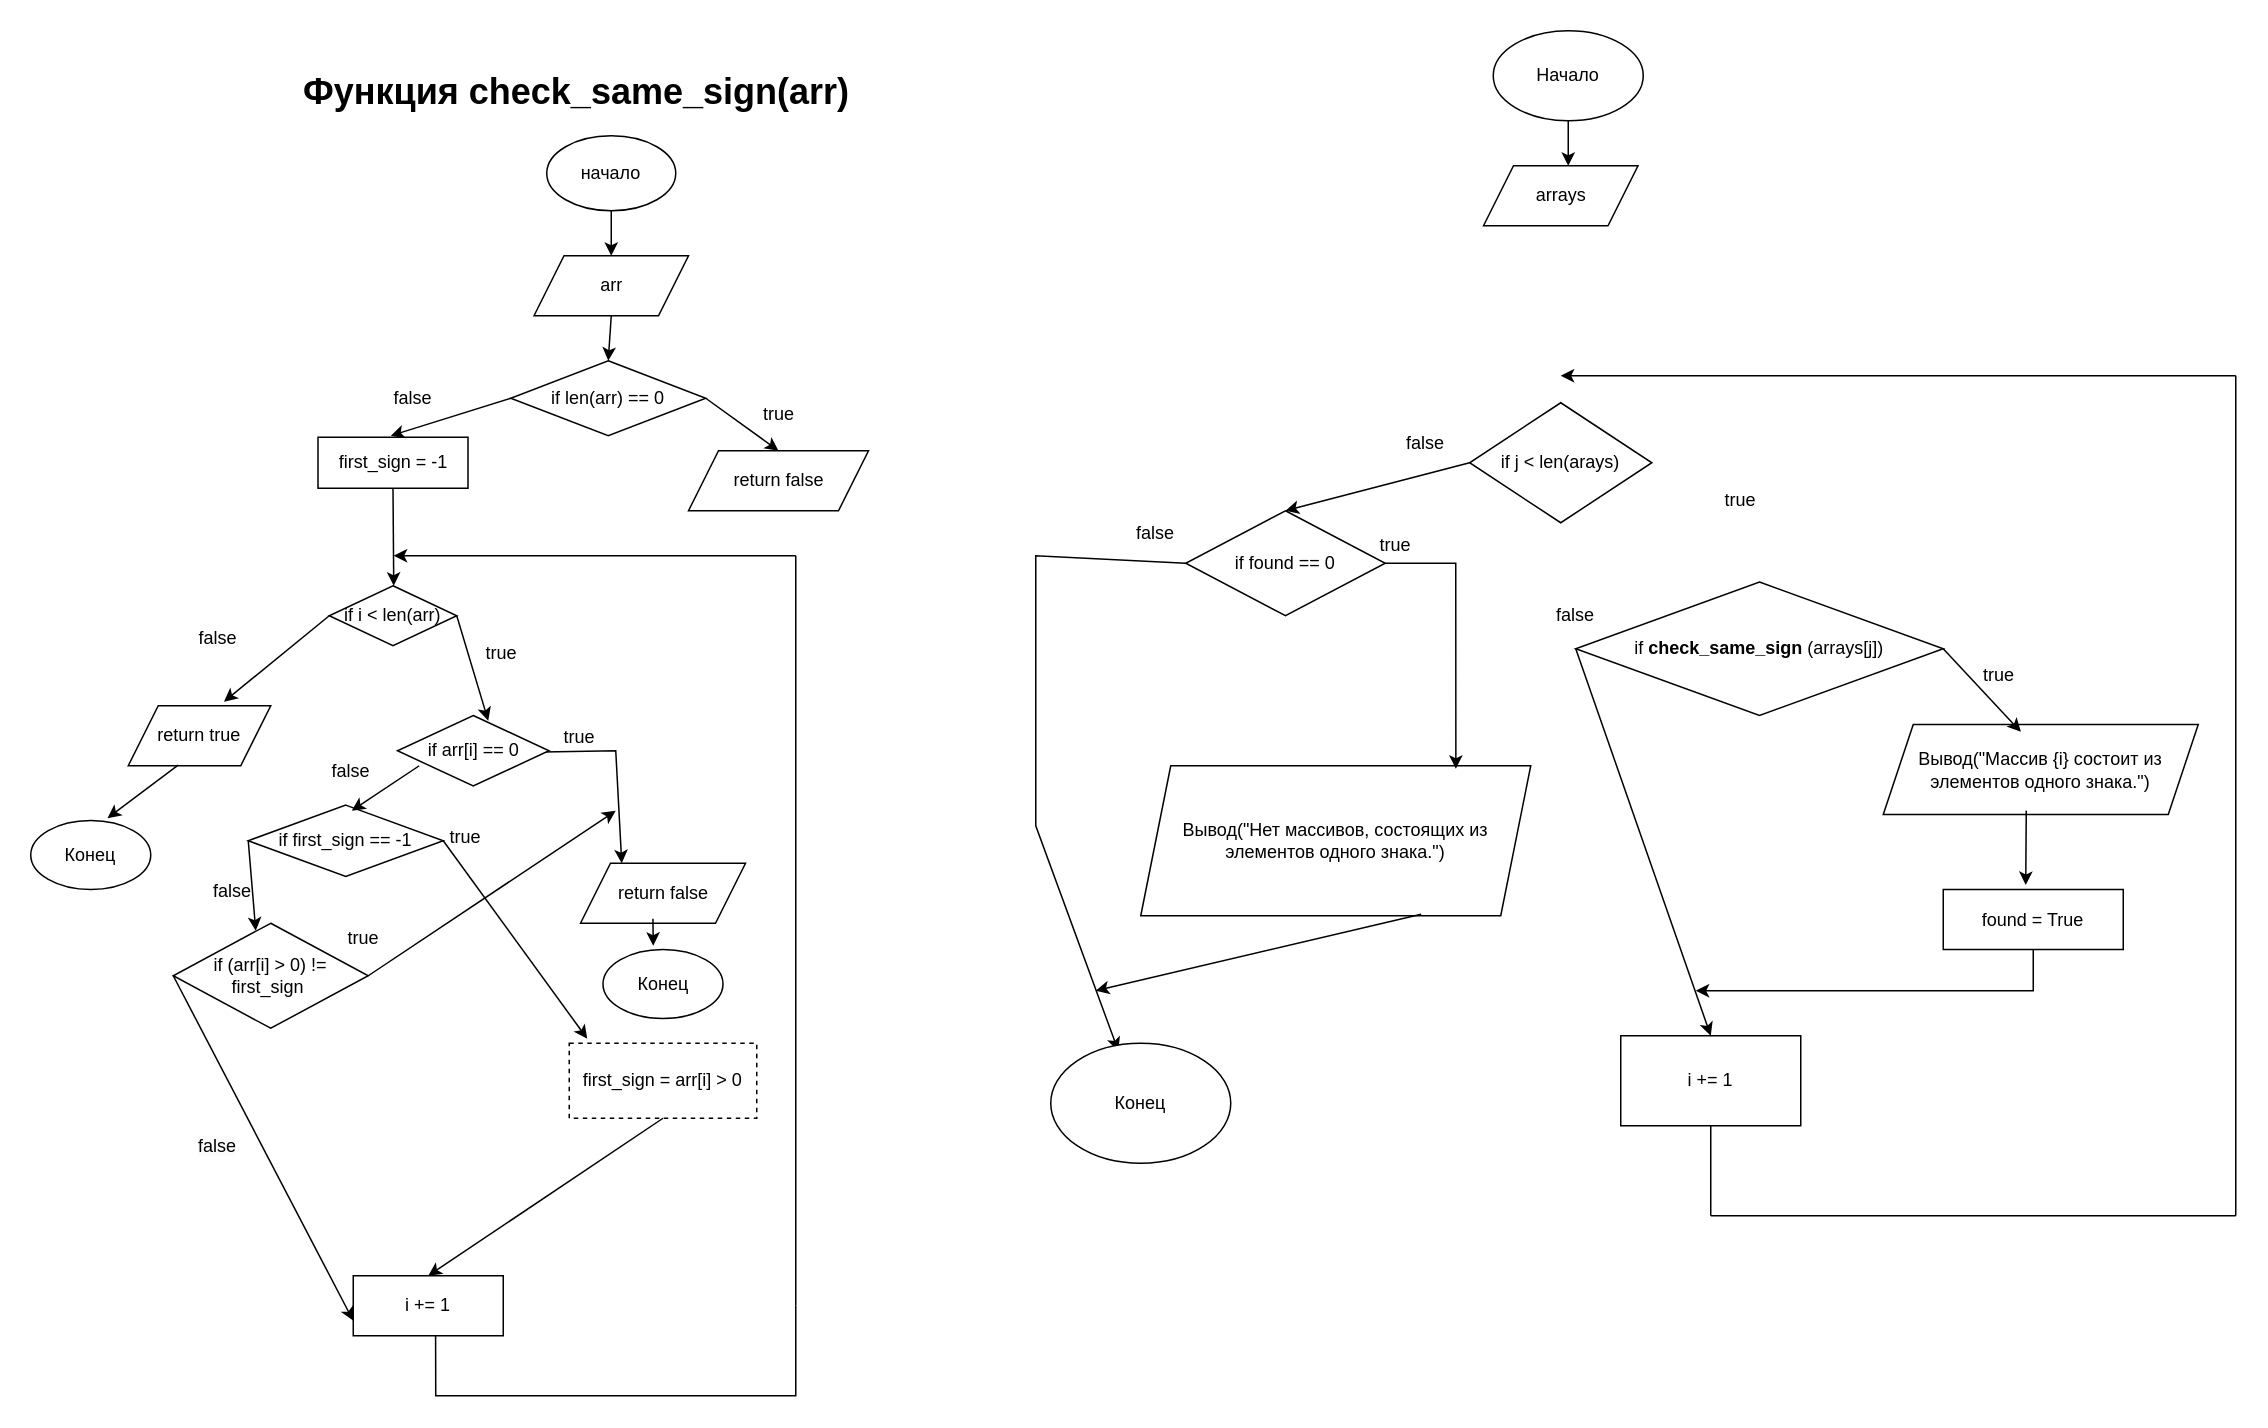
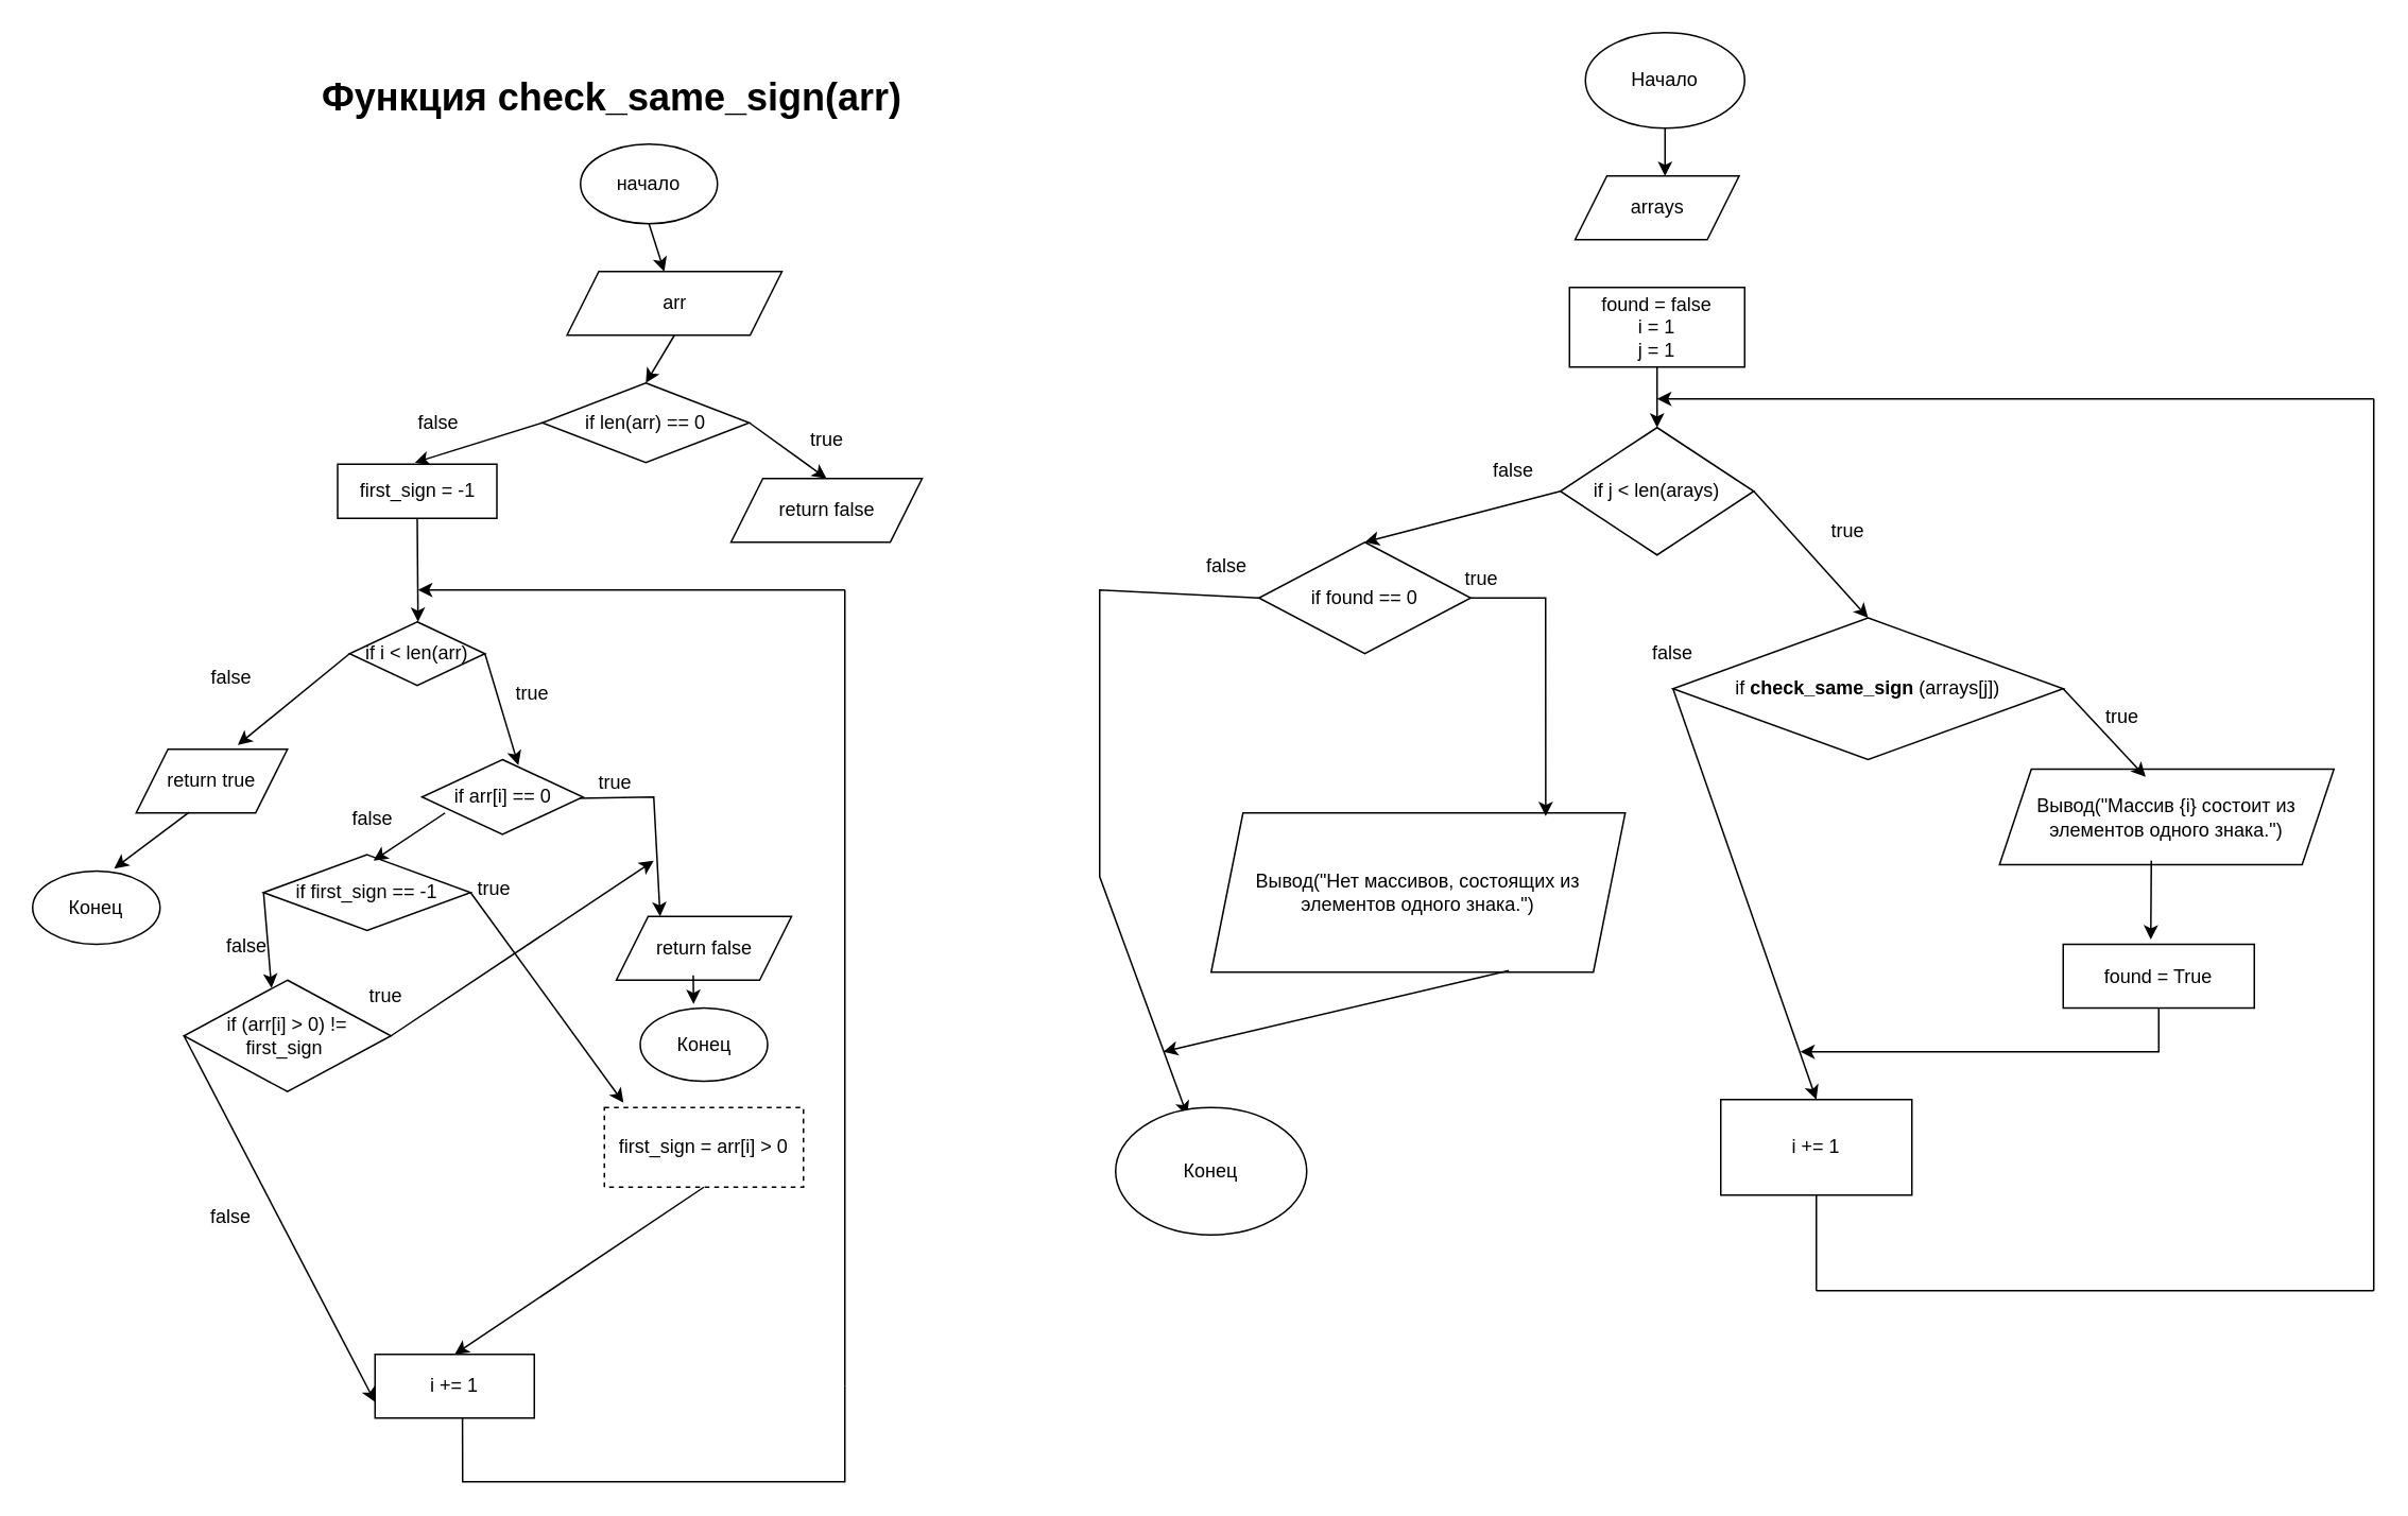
- <mxCell id="3" value="arr" style="shape=parallelogram;perimeter=parallelogramPerimeter;whiteSpace=wrap;html=1;fixedSize=1;" vertex="1" parent="1"><mxGeometry x="355.5" y="170" width="103" height="40" as="geometry" /></mxCell>
+ <mxCell id="3" value="arr" style="shape=parallelogram;perimeter=parallelogramPerimeter;whiteSpace=wrap;html=1;fixedSize=1;" vertex="1" parent="1"><mxGeometry x="355.5" y="170" width="135" height="40" as="geometry" /></mxCell>
+ <mxCell id="44" value="found = false&lt;div&gt;i = 1&lt;/div&gt;&lt;div&gt;j = 1&lt;/div&gt;" style="rounded=0;whiteSpace=wrap;html=1;" vertex="1" parent="1"><mxGeometry x="985" y="180" width="110" height="50" as="geometry" /></mxCell>
+ <mxCell id="60" value="" style="endArrow=classic;html=1;rounded=0;exitX=0.5;exitY=1;exitDx=0;exitDy=0;entryX=0.5;entryY=0;entryDx=0;entryDy=0;" edge="1" parent="1" source="44" target="51"><mxGeometry width="50" height="50" relative="1" as="geometry"><mxPoint x="1250" y="220" as="sourcePoint" /><mxPoint x="1300" y="170" as="targetPoint" /></mxGeometry></mxCell>
+ <mxCell id="64" value="" style="endArrow=classic;html=1;rounded=0;exitX=1;exitY=0.5;exitDx=0;exitDy=0;entryX=0.5;entryY=0;entryDx=0;entryDy=0;" edge="1" parent="1" source="51" target="45"><mxGeometry width="50" height="50" relative="1" as="geometry"><mxPoint x="1100" y="380" as="sourcePoint" /><mxPoint x="1150" y="330" as="targetPoint" /></mxGeometry></mxCell>
